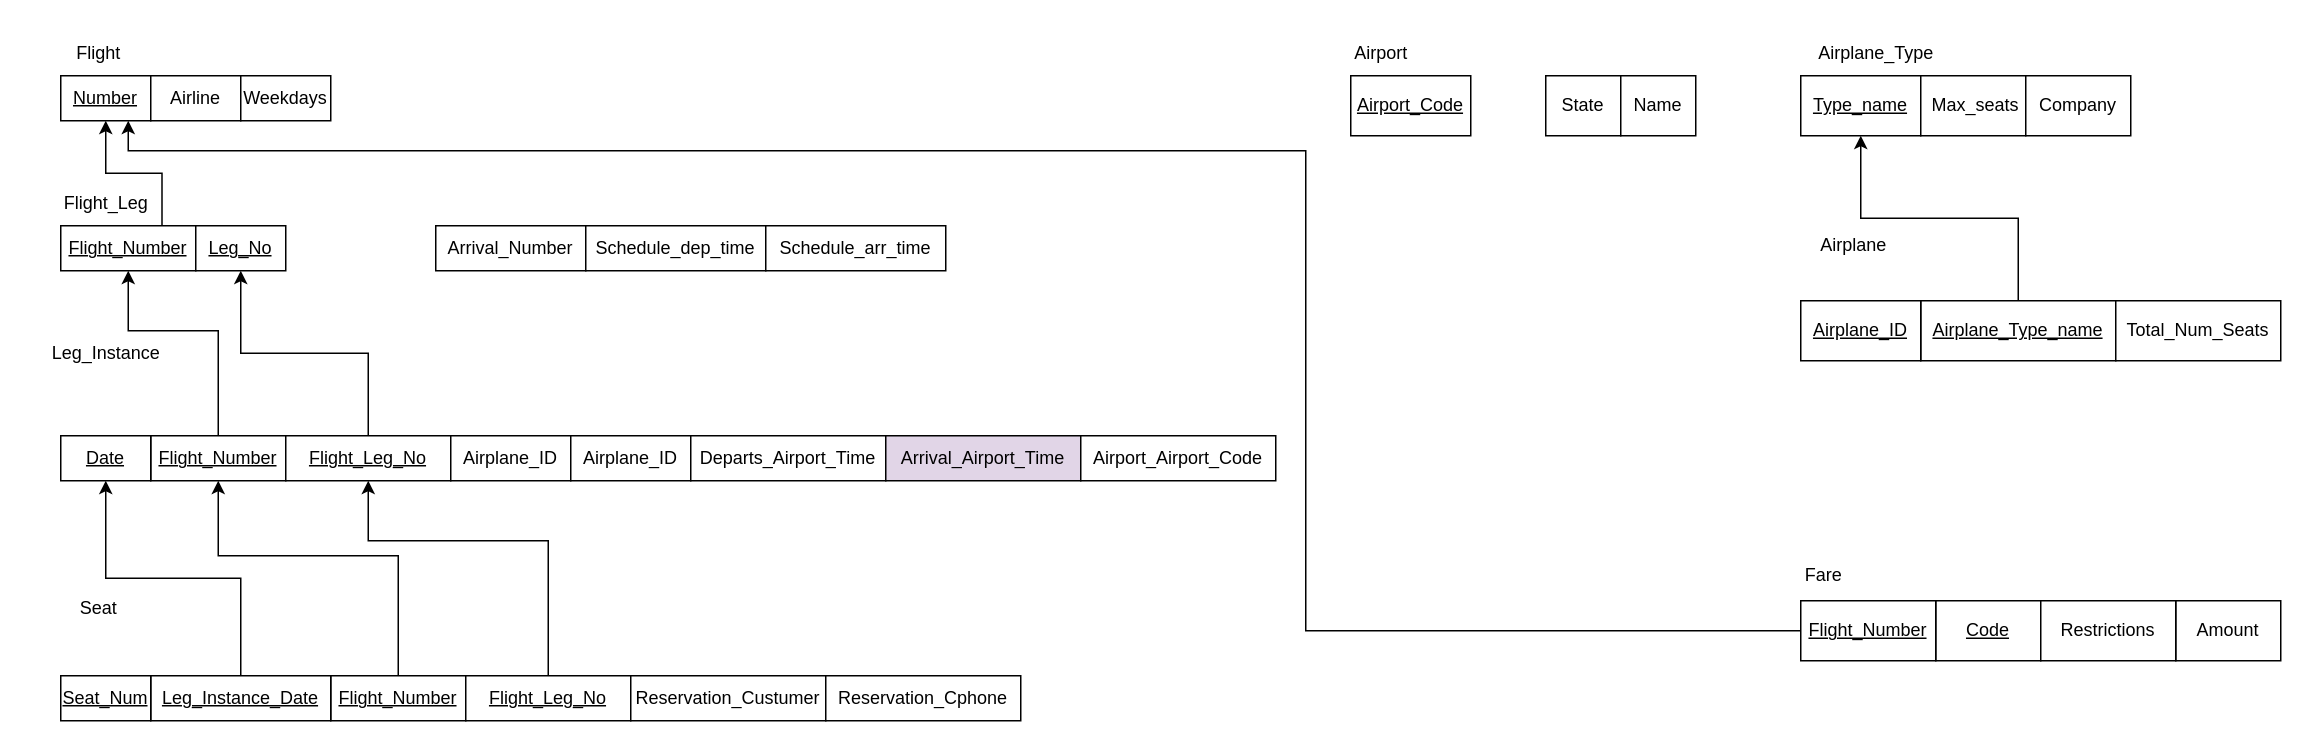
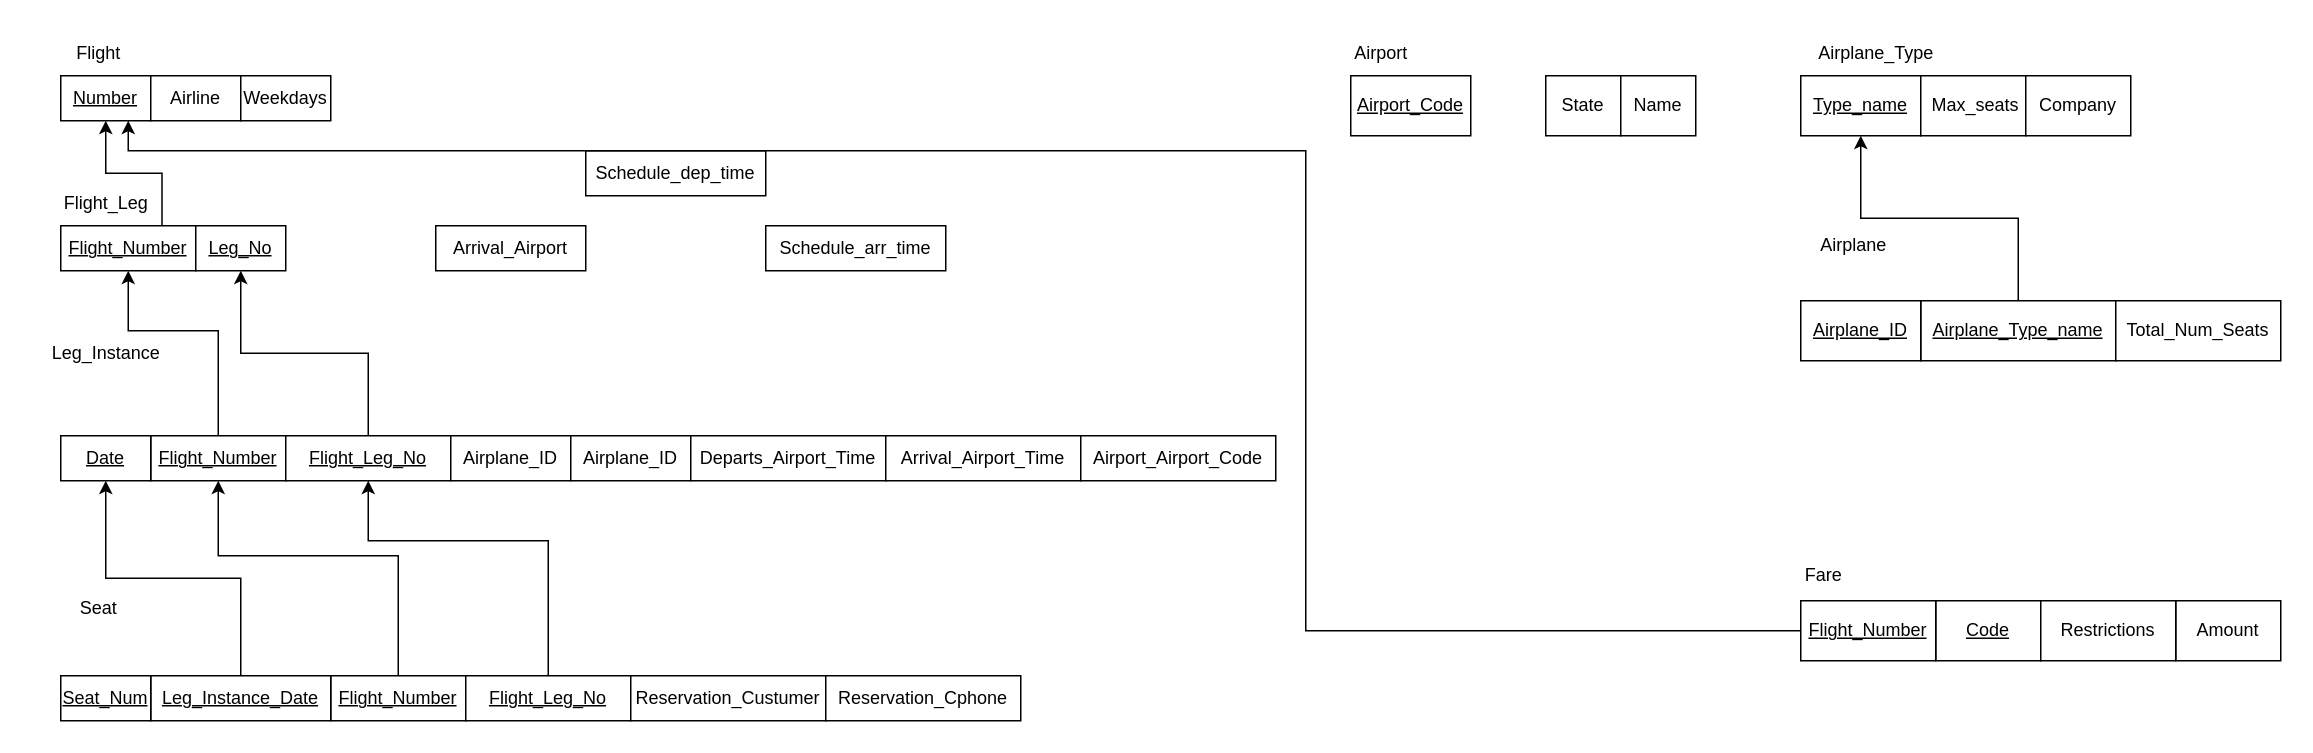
- <mxCell id="16" value="Arrival_Number" style="rounded=0;whiteSpace=wrap;html=1;" parent="1" vertex="1"><mxGeometry x="290" y="150" width="100" height="30" as="geometry" /></mxCell>
+ <mxCell id="16" value="Arrival_Airport" style="rounded=0;whiteSpace=wrap;html=1;" parent="1" vertex="1"><mxGeometry x="290" y="150" width="100" height="30" as="geometry" /></mxCell>
- <mxCell id="17" value="Schedule_dep_time" style="rounded=0;whiteSpace=wrap;html=1;" parent="1" vertex="1"><mxGeometry x="390" y="150" width="120" height="30" as="geometry" /></mxCell>
+ <mxCell id="17" value="Schedule_dep_time" style="rounded=0;whiteSpace=wrap;html=1;" parent="1" vertex="1"><mxGeometry x="390" y="100" width="120" height="30" as="geometry" /></mxCell>
- <mxCell id="27" value="Arrival_Airport_Time" style="rounded=0;whiteSpace=wrap;html=1;fillColor=#e1d5e7;" parent="1" vertex="1"><mxGeometry x="590" y="290" width="130" height="30" as="geometry" /></mxCell>
+ <mxCell id="27" value="Arrival_Airport_Time" style="rounded=0;whiteSpace=wrap;html=1;" parent="1" vertex="1"><mxGeometry x="590" y="290" width="130" height="30" as="geometry" /></mxCell>
